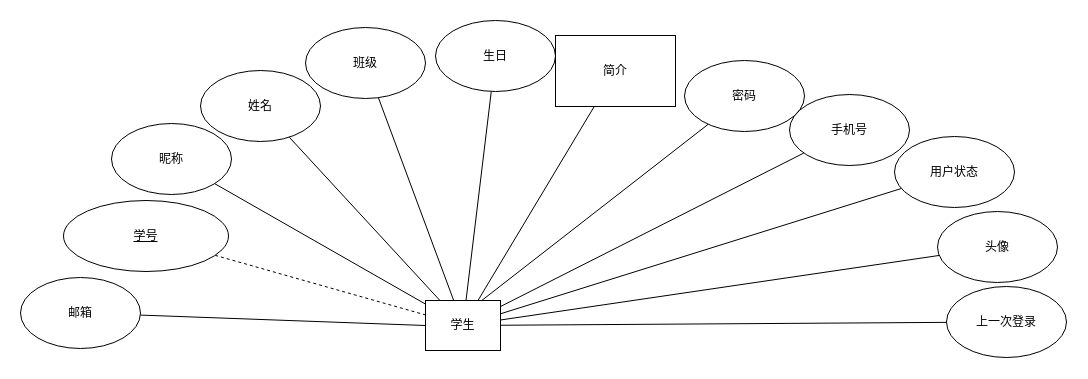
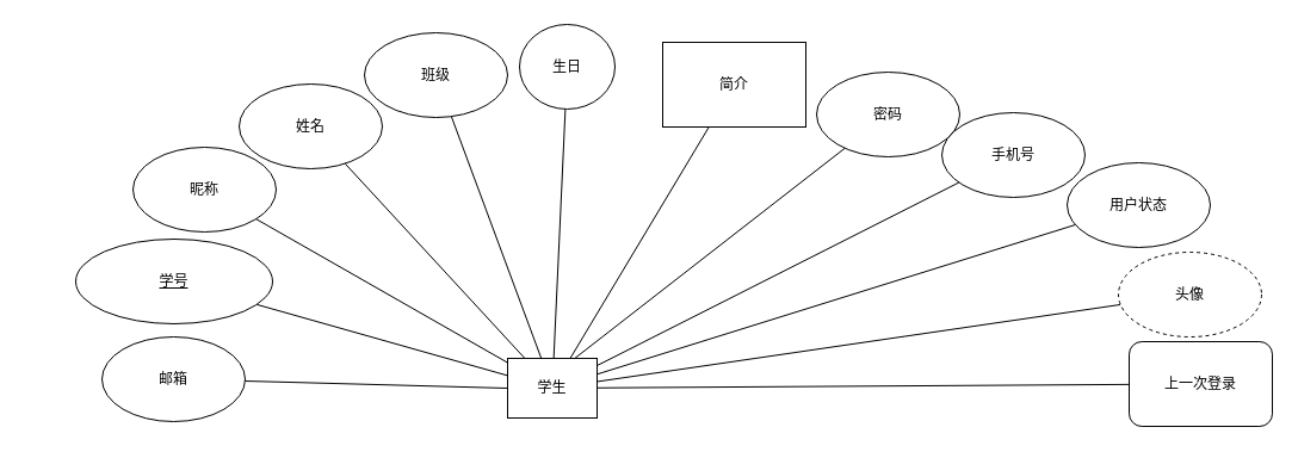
- <mxCell id="12" value="生日" style="ellipse;whiteSpace=wrap;html=1;" vertex="1" parent="1"><mxGeometry x="435" y="20" width="120" height="71" as="geometry" /></mxCell>
+ <mxCell id="12" value="生日" style="ellipse;whiteSpace=wrap;html=1;" vertex="1" parent="1"><mxGeometry x="435" y="20" width="80" height="71" as="geometry" /></mxCell>
- <mxCell id="22" value="头像" style="ellipse;whiteSpace=wrap;html=1;" vertex="1" parent="1"><mxGeometry x="937" y="211" width="120" height="71" as="geometry" /></mxCell>
+ <mxCell id="22" value="头像" style="ellipse;whiteSpace=wrap;html=1;dashed=1;" vertex="1" parent="1"><mxGeometry x="937" y="211" width="120" height="71" as="geometry" /></mxCell>
- <mxCell id="2" style="rounded=0;orthogonalLoop=1;jettySize=auto;html=1;endArrow=none;endFill=0;dashed=1;" edge="1" parent="1" source="3" target="4"><mxGeometry relative="1" as="geometry" /></mxCell>
+ <mxCell id="2" style="rounded=0;orthogonalLoop=1;jettySize=auto;html=1;endArrow=none;endFill=0;" edge="1" parent="1" source="3" target="4"><mxGeometry relative="1" as="geometry" /></mxCell>
- <mxCell id="24" value="邮箱" style="ellipse;whiteSpace=wrap;html=1;" vertex="1" parent="1"><mxGeometry x="20" y="277" width="120" height="71" as="geometry" /></mxCell>
+ <mxCell id="24" value="邮箱" style="ellipse;whiteSpace=wrap;html=1;" vertex="1" parent="1"><mxGeometry x="85" y="282" width="120" height="71" as="geometry" /></mxCell>
- <mxCell id="26" value="上一次登录" style="ellipse;whiteSpace=wrap;html=1;" vertex="1" parent="1"><mxGeometry x="946" y="286" width="120" height="71" as="geometry" /></mxCell>
+ <mxCell id="26" value="上一次登录" style="whiteSpace=wrap;html=1;rounded=1;" vertex="1" parent="1"><mxGeometry x="946" y="286" width="120" height="71" as="geometry" /></mxCell>
